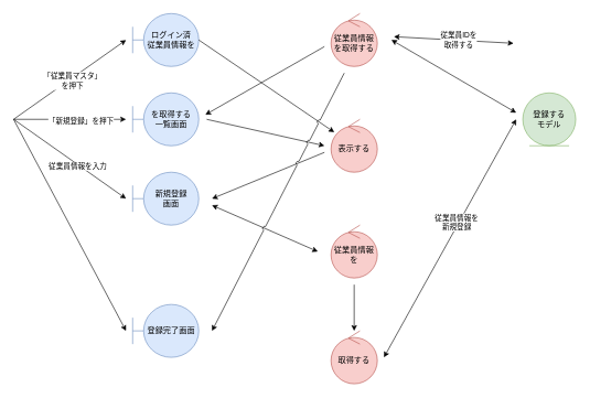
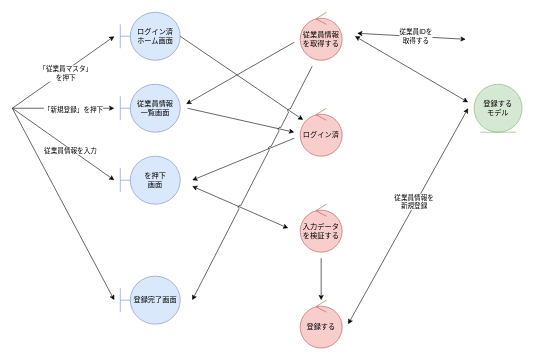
- <mxCell id="2" value="ログイン済&lt;br&gt;従業員情報を" style="shape=umlBoundary;whiteSpace=wrap;html=1;fillColor=#dae8fc;strokeColor=#6c8ebf;" parent="1" vertex="1"><mxGeometry x="200" y="20" width="100" height="80" as="geometry" /></mxCell>
+ <mxCell id="2" value="ログイン済&lt;br&gt;ホーム画面" style="shape=umlBoundary;whiteSpace=wrap;html=1;fillColor=#dae8fc;strokeColor=#6c8ebf;" parent="1" vertex="1"><mxGeometry x="200" y="20" width="100" height="80" as="geometry" /></mxCell>
- <mxCell id="3" value="を取得する&lt;br&gt;一覧画面" style="shape=umlBoundary;whiteSpace=wrap;html=1;fillColor=#dae8fc;strokeColor=#6c8ebf;" parent="1" vertex="1"><mxGeometry x="200" y="140" width="100" height="80" as="geometry" /></mxCell>
+ <mxCell id="3" value="従業員情報&lt;br&gt;一覧画面" style="shape=umlBoundary;whiteSpace=wrap;html=1;fillColor=#dae8fc;strokeColor=#6c8ebf;" parent="1" vertex="1"><mxGeometry x="200" y="140" width="100" height="80" as="geometry" /></mxCell>
- <mxCell id="10" value="表示する" style="ellipse;shape=umlControl;whiteSpace=wrap;html=1;fillColor=#f8cecc;strokeColor=#b85450;" parent="1" vertex="1"><mxGeometry x="500" y="180" width="70" height="80" as="geometry" /></mxCell>
+ <mxCell id="10" value="ログイン済" style="ellipse;shape=umlControl;whiteSpace=wrap;html=1;fillColor=#f8cecc;strokeColor=#b85450;" parent="1" vertex="1"><mxGeometry x="500" y="180" width="70" height="80" as="geometry" /></mxCell>
- <mxCell id="6" value="新規登録&lt;br&gt;画面" style="shape=umlBoundary;whiteSpace=wrap;html=1;fillColor=#dae8fc;strokeColor=#6c8ebf;" parent="1" vertex="1"><mxGeometry x="200" y="260" width="100" height="80" as="geometry" /></mxCell>
+ <mxCell id="6" value="を押下&lt;br&gt;画面" style="shape=umlBoundary;whiteSpace=wrap;html=1;fillColor=#dae8fc;strokeColor=#6c8ebf;" parent="1" vertex="1"><mxGeometry x="200" y="260" width="100" height="80" as="geometry" /></mxCell>
- <mxCell id="13" value="従業員情報を" style="ellipse;shape=umlControl;whiteSpace=wrap;html=1;fillColor=#f8cecc;strokeColor=#b85450;" parent="1" vertex="1"><mxGeometry x="500" y="340" width="70" height="80" as="geometry" /></mxCell>
+ <mxCell id="13" value="入力データを検証する" style="ellipse;shape=umlControl;whiteSpace=wrap;html=1;fillColor=#f8cecc;strokeColor=#b85450;" parent="1" vertex="1"><mxGeometry x="500" y="340" width="70" height="80" as="geometry" /></mxCell>
- <mxCell id="15" value="取得する" style="ellipse;shape=umlControl;whiteSpace=wrap;html=1;fillColor=#f8cecc;strokeColor=#b85450;" parent="1" vertex="1"><mxGeometry x="500" y="500" width="70" height="80" as="geometry" /></mxCell>
+ <mxCell id="15" value="登録する" style="ellipse;shape=umlControl;whiteSpace=wrap;html=1;fillColor=#f8cecc;strokeColor=#b85450;" parent="1" vertex="1"><mxGeometry x="500" y="500" width="70" height="80" as="geometry" /></mxCell>
